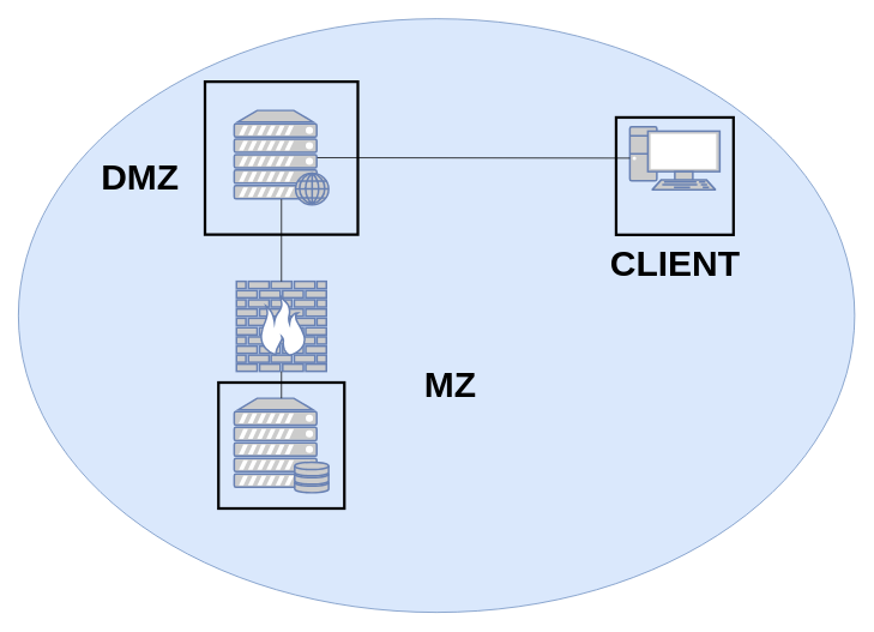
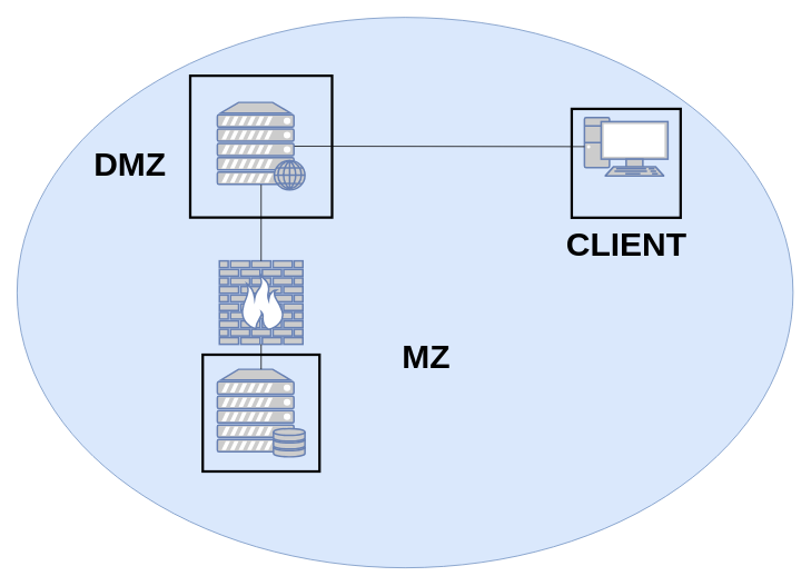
- <mxCell id="8" value="&lt;h1&gt;&lt;font style=&quot;font-size: 40px;&quot;&gt;MZ&lt;/font&gt;&lt;/h1&gt;" style="text;html=1;align=center;verticalAlign=middle;resizable=0;points=[];autosize=1;strokeColor=none;fillColor=none;" vertex="1" parent="1"><mxGeometry x="460" y="381" width="80" height="90" as="geometry" /></mxCell>
+ <mxCell id="8" value="&lt;h1&gt;&lt;font style=&quot;font-size: 40px;&quot;&gt;MZ&lt;/font&gt;&lt;/h1&gt;" style="text;html=1;align=center;verticalAlign=middle;resizable=0;points=[];autosize=1;strokeColor=none;fillColor=none;" vertex="1" parent="1"><mxGeometry x="470" y="381" width="80" height="90" as="geometry" /></mxCell>
